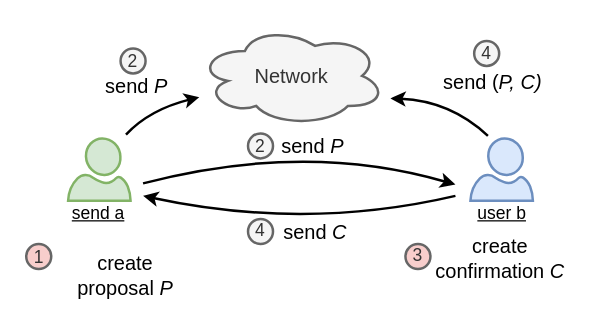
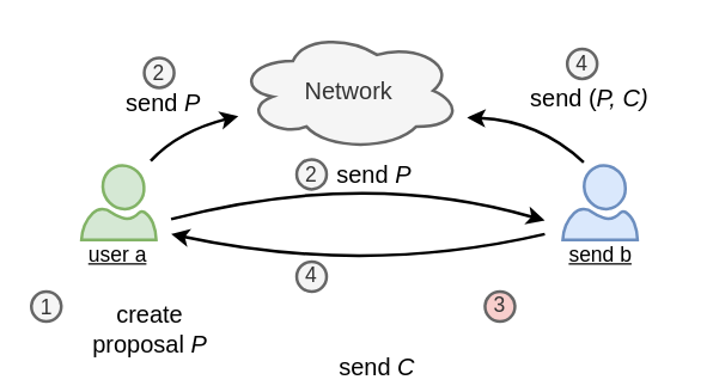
- <mxCell id="21" value="send a" style="text;html=1;strokeColor=none;fillColor=none;align=center;verticalAlign=middle;whiteSpace=wrap;rounded=0;fontSize=14;fontStyle=4" vertex="1" parent="1"><mxGeometry x="52" y="160" width="53" height="20" as="geometry" /></mxCell>
+ <mxCell id="21" value="user a" style="text;html=1;strokeColor=none;fillColor=none;align=center;verticalAlign=middle;whiteSpace=wrap;rounded=0;fontSize=14;fontStyle=4" vertex="1" parent="1"><mxGeometry x="52" y="160" width="53" height="20" as="geometry" /></mxCell>
- <mxCell id="22" value="user b" style="text;html=1;strokeColor=none;fillColor=none;align=center;verticalAlign=middle;whiteSpace=wrap;rounded=0;fontSize=14;fontStyle=4" vertex="1" parent="1"><mxGeometry x="374.5" y="160" width="53" height="20" as="geometry" /></mxCell>
+ <mxCell id="22" value="send b" style="text;html=1;strokeColor=none;fillColor=none;align=center;verticalAlign=middle;whiteSpace=wrap;rounded=0;fontSize=14;fontStyle=4" vertex="1" parent="1"><mxGeometry x="374.5" y="160" width="53" height="20" as="geometry" /></mxCell>
- <mxCell id="12" value="send &lt;i&gt;C&lt;/i&gt;" style="text;html=1;strokeColor=none;fillColor=none;align=center;verticalAlign=middle;whiteSpace=wrap;rounded=0;fontSize=16;" vertex="1" parent="1"><mxGeometry x="224" y="174.5" width="56" height="20" as="geometry" /></mxCell>
+ <mxCell id="12" value="send &lt;i&gt;C&lt;/i&gt;" style="text;html=1;strokeColor=none;fillColor=none;align=center;verticalAlign=middle;whiteSpace=wrap;rounded=0;fontSize=16;" vertex="1" parent="1"><mxGeometry x="224" y="234.5" width="56" height="20" as="geometry" /></mxCell>
- <mxCell id="15" value="1" style="ellipse;whiteSpace=wrap;html=1;aspect=fixed;strokeWidth=2;fontSize=14;fillColor=#f8cecc;strokeColor=#666666;fontColor=#333333;" vertex="1" parent="1"><mxGeometry x="20.5" y="194.5" width="20" height="20" as="geometry" /></mxCell>
+ <mxCell id="15" value="1" style="ellipse;whiteSpace=wrap;html=1;aspect=fixed;strokeWidth=2;fontSize=14;fillColor=#f5f5f5;strokeColor=#666666;fontColor=#333333;" vertex="1" parent="1"><mxGeometry x="20.5" y="194.5" width="20" height="20" as="geometry" /></mxCell>
- <mxCell id="10" value="create confirmation &lt;i&gt;C&lt;/i&gt;" style="text;html=1;strokeColor=none;fillColor=none;align=center;verticalAlign=middle;whiteSpace=wrap;rounded=0;fontSize=16;" vertex="1" parent="1"><mxGeometry x="345" y="185.5" width="110" height="41" as="geometry" /></mxCell>
